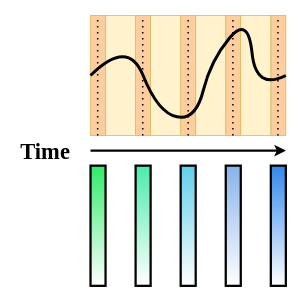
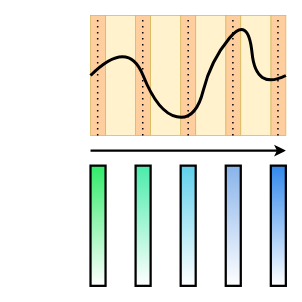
- <mxCell id="12" value="&lt;font style=&quot;&quot;&gt;&lt;font face=&quot;Times New Roman&quot; style=&quot;font-size: 30px;&quot;&gt;&lt;b&gt;Time&lt;/b&gt;&lt;/font&gt;&lt;br&gt;&lt;/font&gt;" style="text;html=1;strokeColor=none;fillColor=none;align=center;verticalAlign=middle;whiteSpace=wrap;rounded=0;" parent="1" vertex="1"><mxGeometry x="20" y="180" width="80" height="40" as="geometry" /></mxCell>
